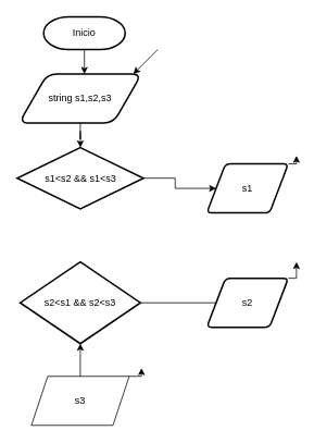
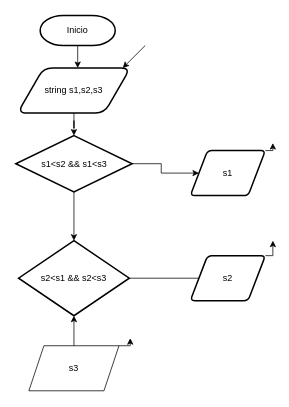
+ <mxCell id="11" style="edgeStyle=orthogonalEdgeStyle;rounded=0;orthogonalLoop=1;jettySize=auto;html=1;entryX=0.5;entryY=0;entryDx=0;entryDy=0;entryPerimeter=0;" edge="1" parent="1" source="8" target="10"><mxGeometry relative="1" as="geometry" /></mxCell>
